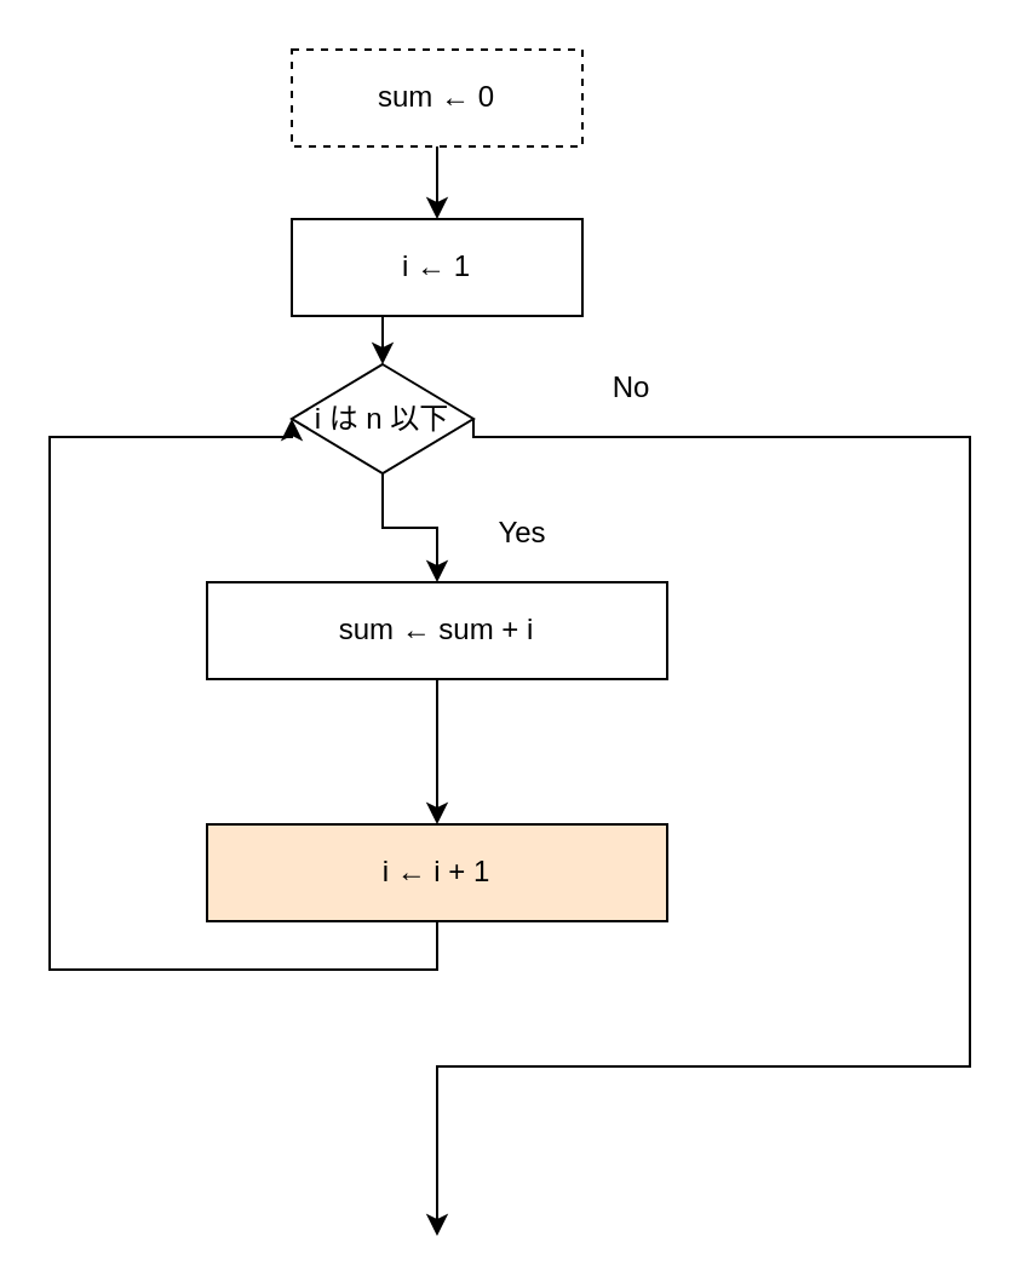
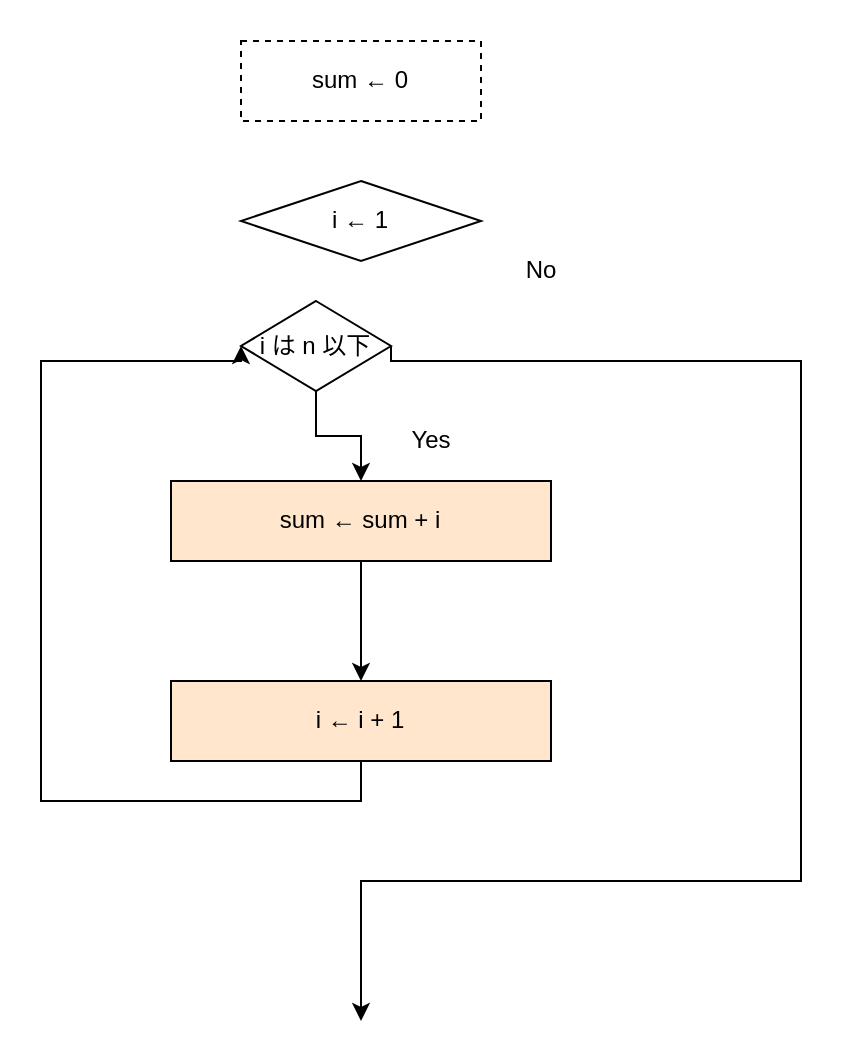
- <mxCell id="2" style="edgeStyle=orthogonalEdgeStyle;rounded=0;orthogonalLoop=1;jettySize=auto;html=1;exitX=0.5;exitY=1;exitDx=0;exitDy=0;entryX=0.5;entryY=0;entryDx=0;entryDy=0;" parent="1" source="3" target="5" edge="1"><mxGeometry relative="1" as="geometry" /></mxCell>
- <mxCell id="5" value="i ← 1" style="rounded=0;whiteSpace=wrap;html=1;" parent="1" vertex="1"><mxGeometry x="120" y="90" width="120" height="40" as="geometry" /></mxCell>
+ <mxCell id="5" value="i ← 1" style="rhombus;whiteSpace=wrap;html=1;" parent="1" vertex="1"><mxGeometry x="120" y="90" width="120" height="40" as="geometry" /></mxCell>
- <mxCell id="4" style="edgeStyle=orthogonalEdgeStyle;rounded=0;orthogonalLoop=1;jettySize=auto;html=1;exitX=0.5;exitY=1;exitDx=0;exitDy=0;entryX=0.5;entryY=0;entryDx=0;entryDy=0;" parent="1" source="5" target="8" edge="1"><mxGeometry relative="1" as="geometry" /></mxCell>
- <mxCell id="14" value="No" style="text;html=1;align=center;verticalAlign=middle;resizable=0;points=[];autosize=1;" parent="1" vertex="1"><mxGeometry x="245" y="150" width="30" height="20" as="geometry" /></mxCell>
+ <mxCell id="14" value="No" style="text;html=1;align=center;verticalAlign=middle;resizable=0;points=[];autosize=1;" parent="1" vertex="1"><mxGeometry x="255" y="125" width="30" height="20" as="geometry" /></mxCell>
- <mxCell id="10" value="sum ← sum + i" style="rounded=0;whiteSpace=wrap;html=1;" parent="1" vertex="1"><mxGeometry x="85" y="240" width="190" height="40" as="geometry" /></mxCell>
+ <mxCell id="10" value="sum ← sum + i" style="rounded=0;whiteSpace=wrap;html=1;fillColor=#ffe6cc;" parent="1" vertex="1"><mxGeometry x="85" y="240" width="190" height="40" as="geometry" /></mxCell>
